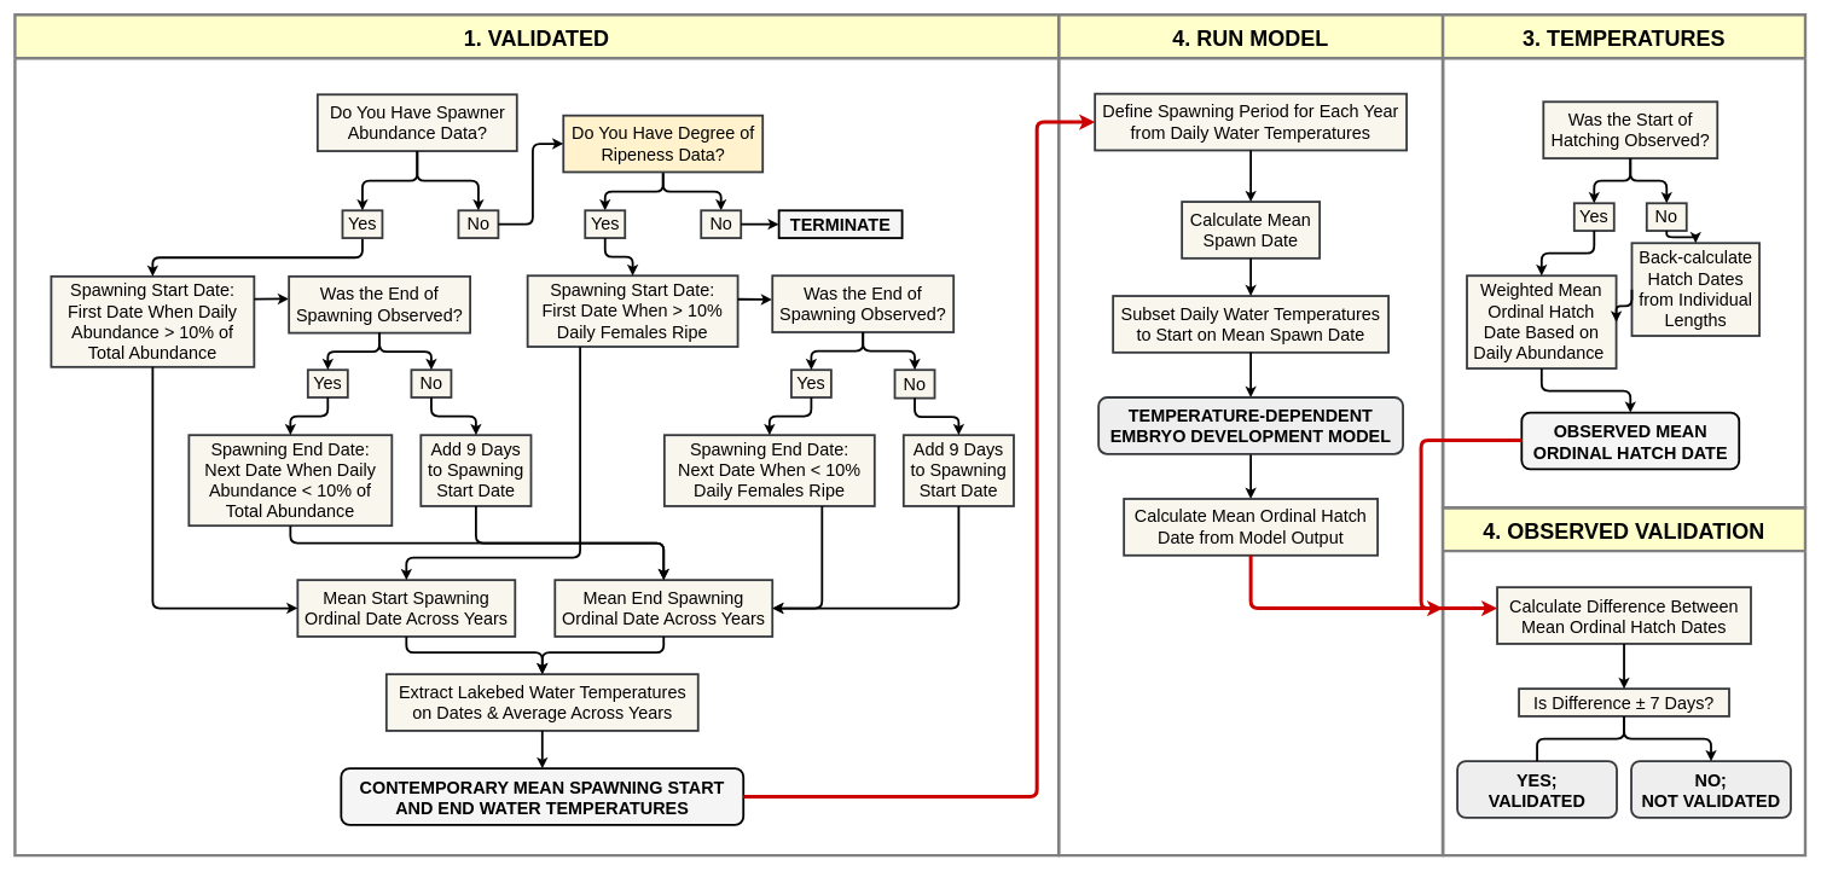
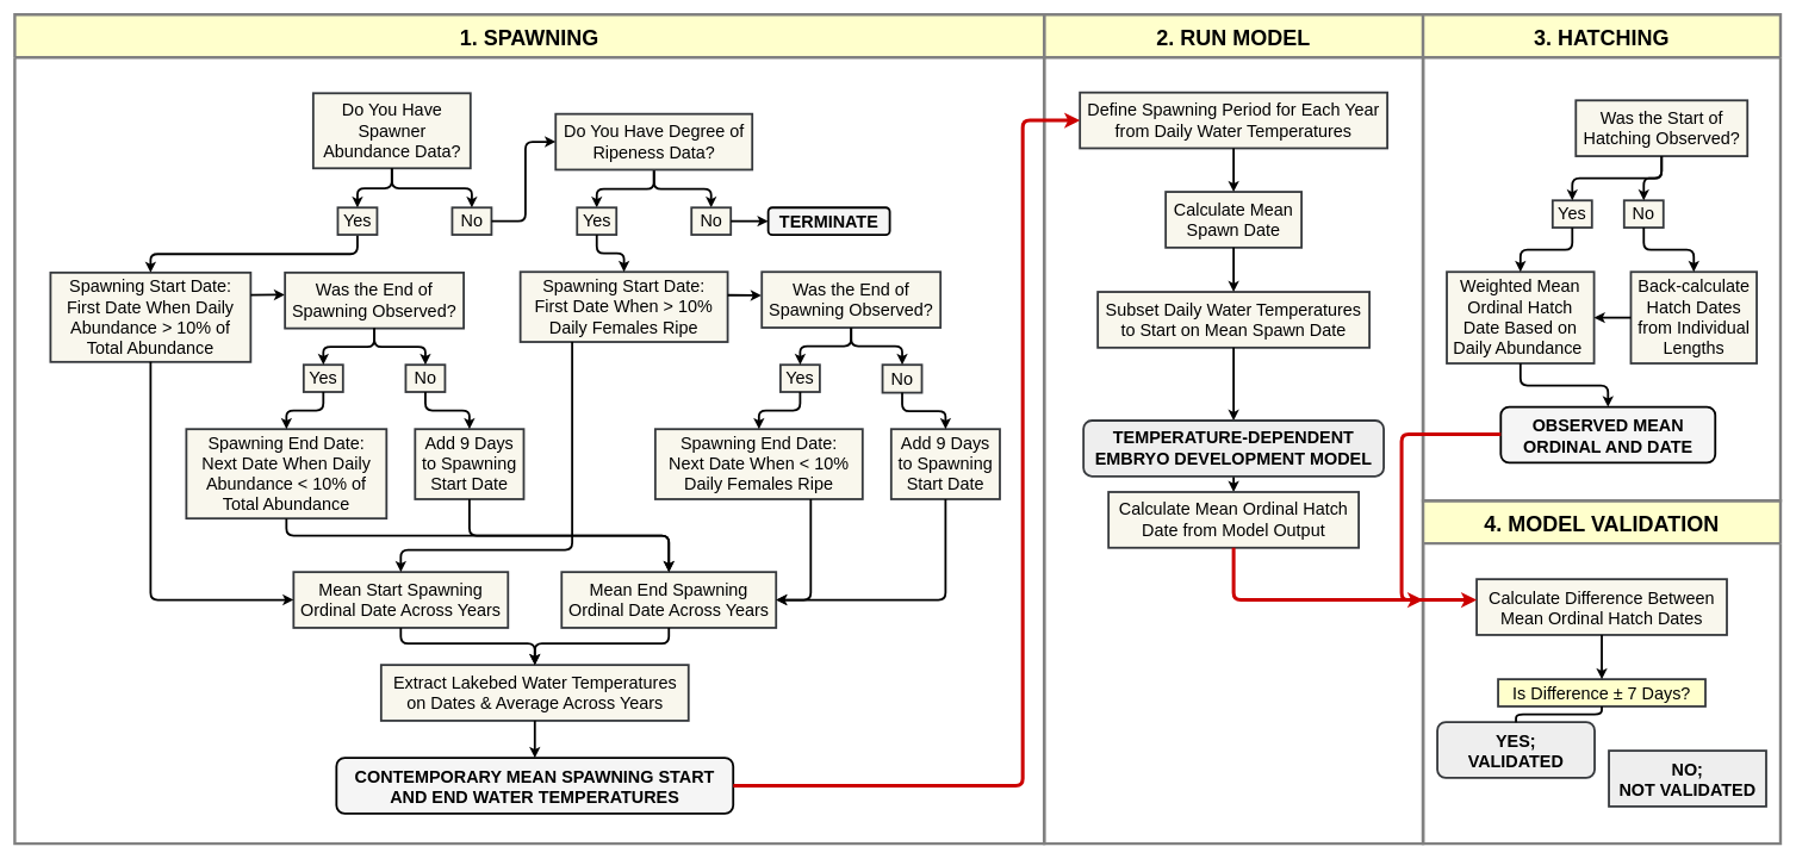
- <mxCell id="35" value="1. VALIDATED" style="swimlane;rounded=0;shadow=0;glass=0;fillColor=#FFFFCC;align=center;fontSize=30;startSize=60;verticalAlign=middle;strokeWidth=4;strokeColor=#808080;" parent="1" vertex="1"><mxGeometry x="20" y="20" width="1440" height="1160" as="geometry" /></mxCell>
+ <mxCell id="35" value="1. SPAWNING" style="swimlane;rounded=0;shadow=0;glass=0;fillColor=#FFFFCC;align=center;fontSize=30;startSize=60;verticalAlign=middle;strokeWidth=4;strokeColor=#808080;" parent="1" vertex="1"><mxGeometry x="20" y="20" width="1440" height="1160" as="geometry" /></mxCell>
- <mxCell id="2" value="4. RUN MODEL" style="swimlane;rounded=0;shadow=0;glass=0;fillColor=#FFFFCC;align=center;startSize=60;fontSize=30;strokeWidth=4;strokeColor=#808080;" parent="1" vertex="1"><mxGeometry x="1460" y="20" width="530" height="1160" as="geometry" /></mxCell>
+ <mxCell id="2" value="2. RUN MODEL" style="swimlane;rounded=0;shadow=0;glass=0;fillColor=#FFFFCC;align=center;startSize=60;fontSize=30;strokeWidth=4;strokeColor=#808080;" parent="1" vertex="1"><mxGeometry x="1460" y="20" width="530" height="1160" as="geometry" /></mxCell>
- <mxCell id="20" value="3. TEMPERATURES" style="swimlane;rounded=0;shadow=0;glass=0;fillColor=#FFFFCC;align=center;startSize=60;fontStyle=1;fontSize=30;strokeWidth=4;strokeColor=#808080;" parent="1" vertex="1"><mxGeometry x="1990" y="20" width="500" height="680" as="geometry" /></mxCell>
+ <mxCell id="20" value="3. HATCHING" style="swimlane;rounded=0;shadow=0;glass=0;fillColor=#FFFFCC;align=center;startSize=60;fontStyle=1;fontSize=30;strokeWidth=4;strokeColor=#808080;" parent="1" vertex="1"><mxGeometry x="1990" y="20" width="500" height="680" as="geometry" /></mxCell>
- <mxCell id="55" value="Do You Have Spawner Abundance Data?" style="whiteSpace=wrap;align=center;verticalAlign=middle;fontStyle=0;strokeWidth=3;fillColor=#f9f7ed;strokeColor=#36393d;fontSize=24;" parent="35" vertex="1"><mxGeometry x="417.5" y="110" width="275" height="78" as="geometry" /></mxCell>
+ <mxCell id="55" value="Do You Have Spawner Abundance Data?" style="whiteSpace=wrap;align=center;verticalAlign=middle;fontStyle=0;strokeWidth=3;fillColor=#f9f7ed;strokeColor=#36393d;fontSize=24;" parent="35" vertex="1"><mxGeometry x="417.5" y="110" width="220" height="105" as="geometry" /></mxCell>
- <mxCell id="21" value="Was the Start of Hatching Observed?" style="whiteSpace=wrap;align=center;verticalAlign=middle;fontStyle=0;strokeWidth=3;fillColor=#f9f7ed;strokeColor=#36393d;fontSize=24;" parent="20" vertex="1"><mxGeometry x="138.75" y="120" width="240" height="78" as="geometry" /></mxCell>
+ <mxCell id="21" value="Was the Start of Hatching Observed?" style="whiteSpace=wrap;align=center;verticalAlign=middle;fontStyle=0;strokeWidth=3;fillColor=#f9f7ed;strokeColor=#36393d;fontSize=24;" parent="20" vertex="1"><mxGeometry x="213.75" y="120" width="240" height="78" as="geometry" /></mxCell>
- <mxCell id="60" value="Do You Have Degree of Ripeness Data?" style="whiteSpace=wrap;align=center;verticalAlign=middle;fontStyle=0;strokeWidth=3;fillColor=#fff2cc;strokeColor=#36393d;fontSize=24;" parent="35" vertex="1"><mxGeometry x="756.63" y="139" width="275" height="78" as="geometry" /></mxCell>
+ <mxCell id="60" value="Do You Have Degree of Ripeness Data?" style="whiteSpace=wrap;align=center;verticalAlign=middle;fontStyle=0;strokeWidth=3;fillColor=#f9f7ed;strokeColor=#36393d;fontSize=24;" parent="35" vertex="1"><mxGeometry x="756.63" y="139" width="275" height="78" as="geometry" /></mxCell>
- <mxCell id="64" value="&lt;p style=&quot;margin: 4px 0px 0px ; font-size: 24px&quot;&gt;TERMINATE&lt;/p&gt;" style="whiteSpace=wrap;html=1;fontStyle=1;strokeWidth=3;fillColor=#f5f5f5;shadow=0;glass=0;fontSize=24;verticalAlign=middle;rounded=0;" parent="35" vertex="1"><mxGeometry x="1054" y="270" width="170" height="38" as="geometry" /></mxCell>
+ <mxCell id="64" value="&lt;p style=&quot;margin: 4px 0px 0px ; font-size: 24px&quot;&gt;TERMINATE&lt;/p&gt;" style="whiteSpace=wrap;html=1;fontStyle=1;strokeWidth=3;fillColor=#f5f5f5;rounded=1;shadow=0;glass=0;fontSize=24;verticalAlign=middle;" parent="35" vertex="1"><mxGeometry x="1054" y="270" width="170" height="38" as="geometry" /></mxCell>
- <mxCell id="4" value="Calculate Mean Spawn Date" style="whiteSpace=wrap;align=center;verticalAlign=middle;fontStyle=0;strokeWidth=3;fillColor=#f9f7ed;strokeColor=#36393d;fontSize=24;" parent="2" vertex="1"><mxGeometry x="170" y="258" width="190" height="78" as="geometry" /></mxCell>
+ <mxCell id="4" value="Calculate Mean Spawn Date" style="whiteSpace=wrap;align=center;verticalAlign=middle;fontStyle=0;strokeWidth=3;fillColor=#f9f7ed;strokeColor=#36393d;fontSize=24;" parent="2" vertex="1"><mxGeometry x="170" y="248" width="190" height="78" as="geometry" /></mxCell>
- <mxCell id="26" value="Back-calculate Hatch Dates from Individual Lengths" style="whiteSpace=wrap;align=center;verticalAlign=middle;fontStyle=0;strokeWidth=3;fillColor=#f9f7ed;strokeColor=#36393d;fontSize=24;" parent="20" vertex="1"><mxGeometry x="260.75" y="315" width="176" height="128" as="geometry" /></mxCell>
+ <mxCell id="26" value="Back-calculate Hatch Dates from Individual Lengths" style="whiteSpace=wrap;align=center;verticalAlign=middle;fontStyle=0;strokeWidth=3;fillColor=#f9f7ed;strokeColor=#36393d;fontSize=24;" parent="20" vertex="1"><mxGeometry x="290.75" y="360" width="176" height="128" as="geometry" /></mxCell>
- <mxCell id="10" value="TEMPERATURE-DEPENDENT EMBRYO DEVELOPMENT MODEL" style="whiteSpace=wrap;align=center;verticalAlign=middle;fontStyle=1;strokeWidth=3;fillColor=#eeeeee;strokeColor=#36393d;fontSize=24;rounded=1;" parent="2" vertex="1"><mxGeometry x="55" y="528" width="420" height="78" as="geometry" /></mxCell>
+ <mxCell id="10" value="TEMPERATURE-DEPENDENT EMBRYO DEVELOPMENT MODEL" style="whiteSpace=wrap;align=center;verticalAlign=middle;fontStyle=1;strokeWidth=3;fillColor=#eeeeee;strokeColor=#36393d;fontSize=24;rounded=1;" parent="2" vertex="1"><mxGeometry x="55" y="568" width="420" height="78" as="geometry" /></mxCell>
- <mxCell id="31" value="&lt;p style=&quot;margin: 4px 0px 0px ; font-size: 24px&quot;&gt;&lt;span&gt;OBSERVED MEAN ORDINAL HATCH DATE&lt;/span&gt;&lt;/p&gt;" style="whiteSpace=wrap;html=1;fontStyle=1;strokeWidth=3;fillColor=#f5f5f5;rounded=1;shadow=0;glass=0;fontSize=24;" parent="20" vertex="1"><mxGeometry x="108.75" y="549" width="300" height="78" as="geometry" /></mxCell>
+ <mxCell id="31" value="&lt;p style=&quot;margin: 4px 0px 0px ; font-size: 24px&quot;&gt;&lt;span&gt;OBSERVED MEAN ORDINAL AND DATE&lt;/span&gt;&lt;/p&gt;" style="whiteSpace=wrap;html=1;fontStyle=1;strokeWidth=3;fillColor=#f5f5f5;rounded=1;shadow=0;glass=0;fontSize=24;" parent="20" vertex="1"><mxGeometry x="108.75" y="549" width="300" height="78" as="geometry" /></mxCell>
- <mxCell id="12" value="4. OBSERVED VALIDATION" style="swimlane;rounded=0;shadow=0;glass=0;fillColor=#FFFFCC;align=center;startSize=60;fontStyle=1;fontSize=30;strokeWidth=4;strokeColor=#808080;" parent="1" vertex="1"><mxGeometry x="1990" y="700" width="500" height="480" as="geometry" /></mxCell>
+ <mxCell id="12" value="4. MODEL VALIDATION" style="swimlane;rounded=0;shadow=0;glass=0;fillColor=#FFFFCC;align=center;startSize=60;fontStyle=1;fontSize=30;strokeWidth=4;strokeColor=#808080;" parent="1" vertex="1"><mxGeometry x="1990" y="700" width="500" height="480" as="geometry" /></mxCell>
- <mxCell id="47" value="Mean End Spawning&#10;Ordinal Date Across Years" style="whiteSpace=wrap;align=center;verticalAlign=middle;fontStyle=0;strokeWidth=3;fillColor=#f9f7ed;strokeColor=#36393d;fontSize=24;" parent="35" vertex="1"><mxGeometry x="745" y="780" width="300" height="78" as="geometry" /></mxCell>
+ <mxCell id="47" value="Mean End Spawning&#10;Ordinal Date Across Years" style="whiteSpace=wrap;align=center;verticalAlign=middle;fontStyle=0;strokeWidth=3;fillColor=#f9f7ed;strokeColor=#36393d;fontSize=24;" parent="35" vertex="1"><mxGeometry x="765" y="780" width="300" height="78" as="geometry" /></mxCell>
- <mxCell id="14" value="&lt;p style=&quot;margin: 4px 0px 0px ; font-size: 24px&quot;&gt;&lt;/p&gt;&lt;span style=&quot;color: rgb(0 , 0 , 0) ; font-size: 24px&quot;&gt;Is Difference ± 7 Days?&lt;/span&gt;" style="whiteSpace=wrap;html=1;fontStyle=0;strokeWidth=3;fillColor=#f9f7ed;rounded=0;shadow=0;glass=0;strokeColor=#36393d;fontSize=24;" parent="12" vertex="1"><mxGeometry x="105" y="250" width="290" height="38" as="geometry" /></mxCell>
+ <mxCell id="14" value="&lt;p style=&quot;margin: 4px 0px 0px ; font-size: 24px&quot;&gt;&lt;/p&gt;&lt;span style=&quot;color: rgb(0 , 0 , 0) ; font-size: 24px&quot;&gt;Is Difference ± 7 Days?&lt;/span&gt;" style="whiteSpace=wrap;html=1;fontStyle=0;strokeWidth=3;fillColor=#ffffcc;rounded=0;shadow=0;glass=0;strokeColor=#36393d;fontSize=24;" parent="12" vertex="1"><mxGeometry x="105" y="250" width="290" height="38" as="geometry" /></mxCell>
- <mxCell id="18" value="" style="edgeStyle=elbowEdgeStyle;elbow=vertical;endArrow=classic;html=1;fontSize=24;strokeWidth=3;exitX=0.5;exitY=1;exitDx=0;exitDy=0;entryX=0.5;entryY=0;entryDx=0;entryDy=0;" parent="12" source="14" target="16" edge="1"><mxGeometry width="50" height="50" relative="1" as="geometry"><mxPoint x="260.0" y="307.0" as="sourcePoint" /><mxPoint x="150.0" y="348" as="targetPoint" /></mxGeometry></mxCell>
- <mxCell id="15" value="&lt;p style=&quot;margin: 4px 0px 0px ; font-size: 24px&quot;&gt;&lt;/p&gt;&lt;span style=&quot;color: rgb(0 , 0 , 0) ; font-size: 24px&quot;&gt;YES;&lt;br&gt;VALIDATED&lt;/span&gt;" style="whiteSpace=wrap;html=1;fontStyle=1;strokeWidth=3;fillColor=#eeeeee;rounded=1;shadow=0;glass=0;strokeColor=#36393d;fontSize=24;" parent="12" vertex="1"><mxGeometry x="20" y="350" width="220" height="78" as="geometry" /></mxCell>
+ <mxCell id="15" value="&lt;p style=&quot;margin: 4px 0px 0px ; font-size: 24px&quot;&gt;&lt;/p&gt;&lt;span style=&quot;color: rgb(0 , 0 , 0) ; font-size: 24px&quot;&gt;YES;&lt;br&gt;VALIDATED&lt;/span&gt;" style="whiteSpace=wrap;html=1;fontStyle=1;strokeWidth=3;fillColor=#eeeeee;rounded=1;shadow=0;glass=0;strokeColor=#36393d;fontSize=24;" parent="12" vertex="1"><mxGeometry x="20" y="310" width="220" height="78" as="geometry" /></mxCell>
- <mxCell id="16" value="&lt;p style=&quot;margin: 4px 0px 0px ; font-size: 24px&quot;&gt;&lt;/p&gt;&lt;span style=&quot;color: rgb(0 , 0 , 0) ; font-size: 24px&quot;&gt;NO;&lt;br&gt;NOT VALIDATED&lt;/span&gt;" style="whiteSpace=wrap;html=1;fontStyle=1;strokeWidth=3;fillColor=#eeeeee;rounded=1;shadow=0;glass=0;strokeColor=#36393d;fontSize=24;" parent="12" vertex="1"><mxGeometry x="260" y="350" width="220" height="78" as="geometry" /></mxCell>
+ <mxCell id="16" value="&lt;p style=&quot;margin: 4px 0px 0px ; font-size: 24px&quot;&gt;&lt;/p&gt;&lt;span style=&quot;color: rgb(0 , 0 , 0) ; font-size: 24px&quot;&gt;NO;&lt;br&gt;NOT VALIDATED&lt;/span&gt;" style="whiteSpace=wrap;html=1;fontStyle=1;strokeWidth=3;fillColor=#eeeeee;shadow=0;glass=0;strokeColor=#36393d;fontSize=24;rounded=0;" parent="12" vertex="1"><mxGeometry x="260" y="350" width="220" height="78" as="geometry" /></mxCell>
